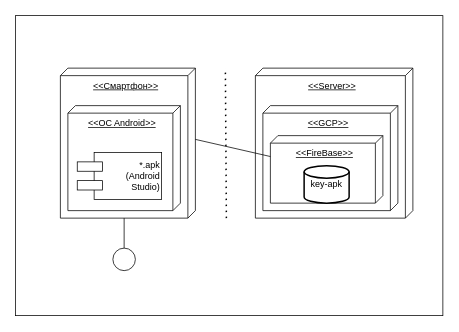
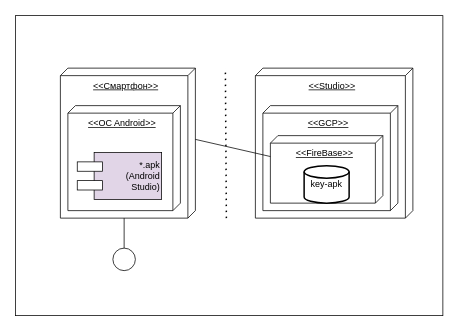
- <mxCell id="9" value="&lt;u&gt;&amp;lt;&amp;lt;Server&amp;gt;&amp;gt;&lt;/u&gt;" style="verticalAlign=top;align=center;shape=cube;size=10;direction=south;fontStyle=0;html=1;boundedLbl=1;spacingLeft=5;whiteSpace=wrap;" parent="1" vertex="1"><mxGeometry x="340" y="90" width="210" height="200" as="geometry" /></mxCell>
+ <mxCell id="9" value="&lt;u&gt;&amp;lt;&amp;lt;Studio&amp;gt;&amp;gt;&lt;/u&gt;" style="verticalAlign=top;align=center;shape=cube;size=10;direction=south;fontStyle=0;html=1;boundedLbl=1;spacingLeft=5;whiteSpace=wrap;" parent="1" vertex="1"><mxGeometry x="340" y="90" width="210" height="200" as="geometry" /></mxCell>
- <mxCell id="5" value="*.apk&lt;br&gt;(Android&lt;br&gt;Studio)" style="rounded=0;whiteSpace=wrap;html=1;align=right;" parent="3" vertex="1"><mxGeometry x="45" y="112.5" width="90" height="62.5" as="geometry" /></mxCell>
+ <mxCell id="5" value="*.apk&lt;br&gt;(Android&lt;br&gt;Studio)" style="rounded=0;whiteSpace=wrap;html=1;align=right;fillColor=#e1d5e7;" parent="3" vertex="1"><mxGeometry x="45" y="112.5" width="90" height="62.5" as="geometry" /></mxCell>
